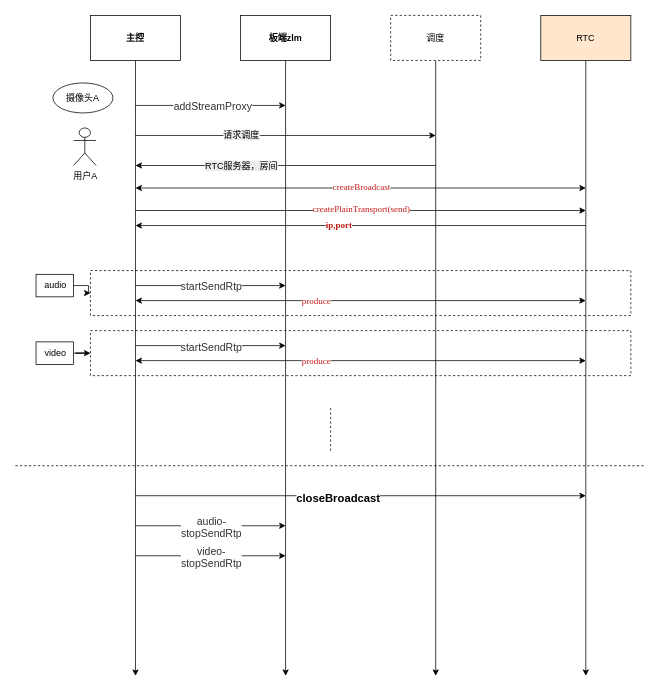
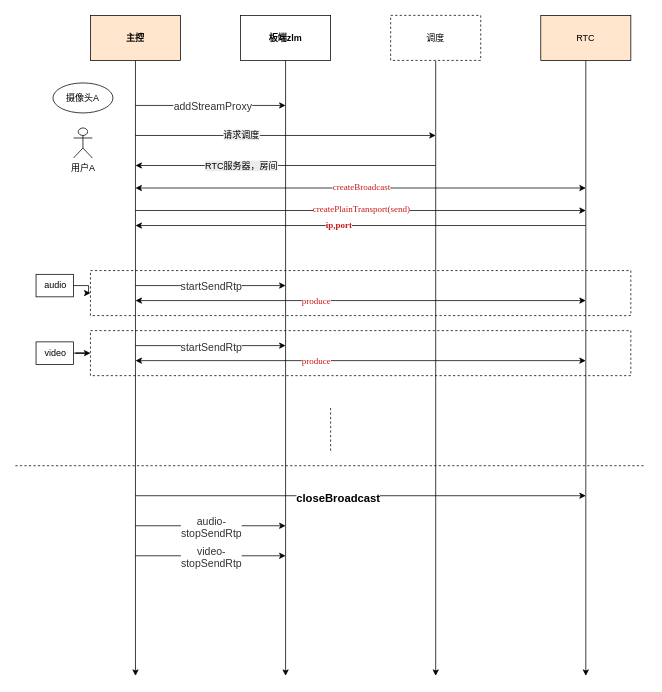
- <mxCell id="5" value="&lt;b&gt;主控&lt;/b&gt;" style="rounded=0;whiteSpace=wrap;html=1;" parent="1" vertex="1"><mxGeometry x="120" y="20" width="120" height="60" as="geometry" /></mxCell>
+ <mxCell id="5" value="&lt;b&gt;主控&lt;/b&gt;" style="rounded=0;whiteSpace=wrap;html=1;fillColor=#ffe6cc;" parent="1" vertex="1"><mxGeometry x="120" y="20" width="120" height="60" as="geometry" /></mxCell>
- <mxCell id="17" value="用户A" style="shape=umlActor;verticalLabelPosition=bottom;verticalAlign=top;html=1;outlineConnect=0;" parent="1" vertex="1"><mxGeometry x="97.5" y="170" width="30" height="50" as="geometry" /></mxCell>
+ <mxCell id="17" value="用户A" style="shape=umlActor;verticalLabelPosition=bottom;verticalAlign=top;html=1;outlineConnect=0;" parent="1" vertex="1"><mxGeometry x="97.5" y="170" width="25" height="40" as="geometry" /></mxCell>
